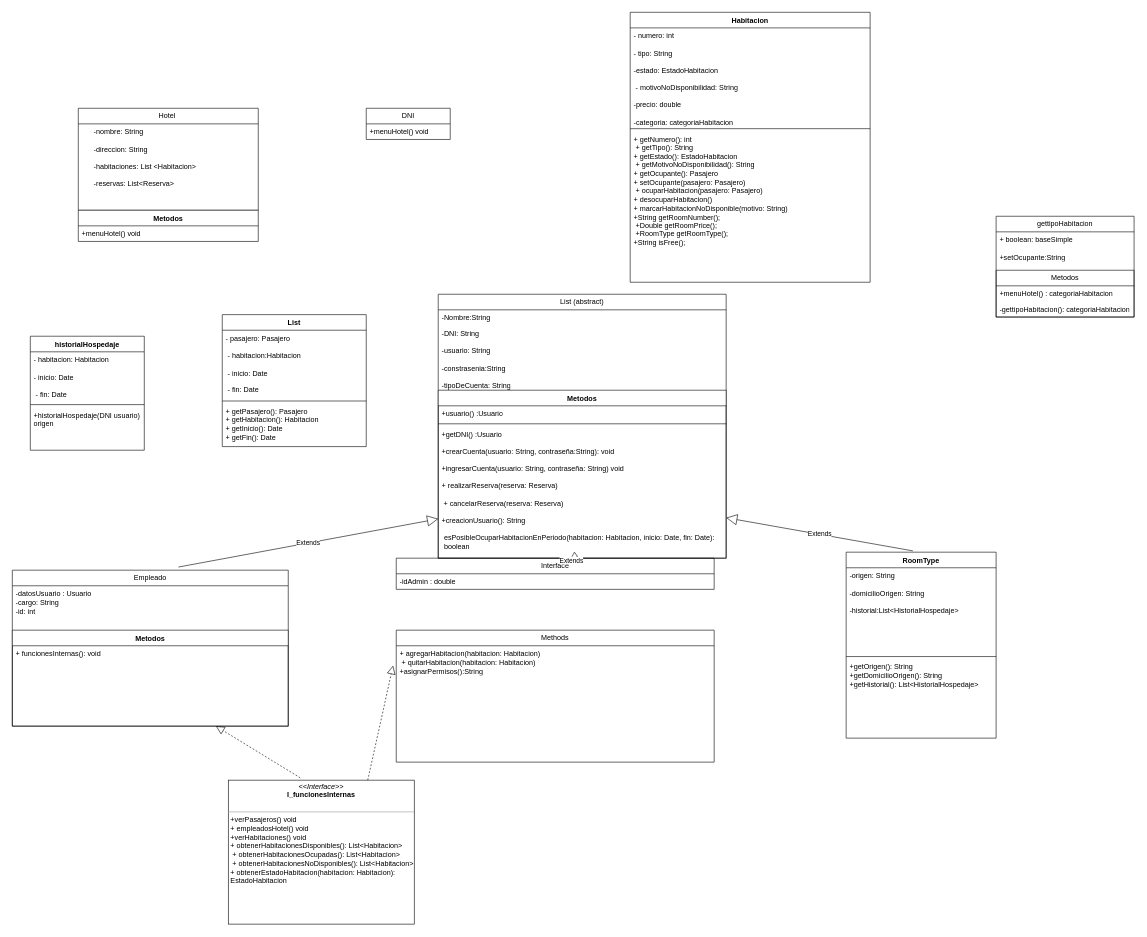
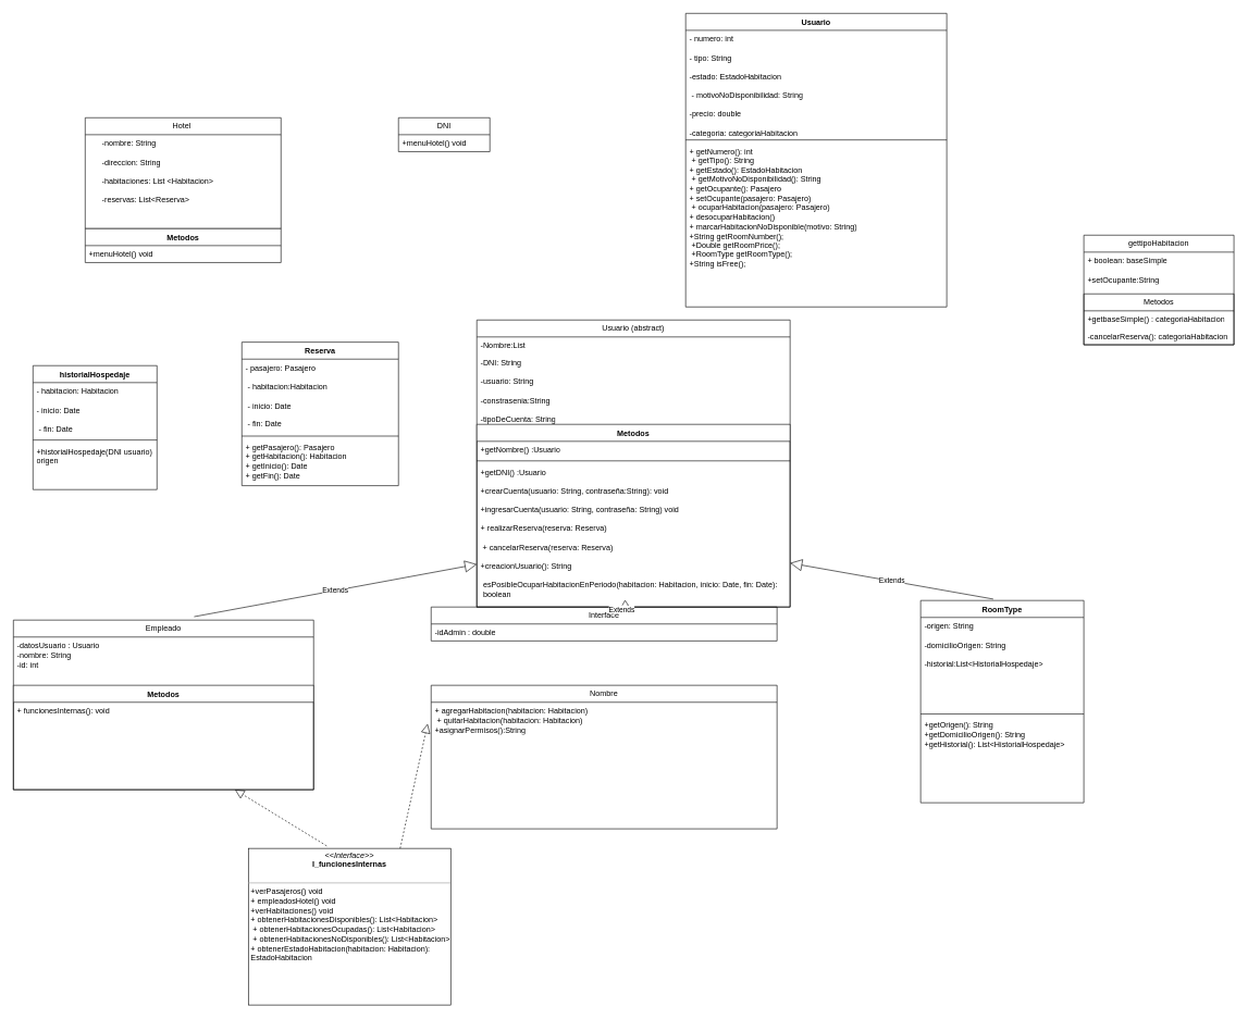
- <mxCell id="5" value="Habitacion" style="swimlane;fontStyle=1;align=center;verticalAlign=top;childLayout=stackLayout;horizontal=1;startSize=26;horizontalStack=0;resizeParent=1;resizeParentMax=0;resizeLast=0;collapsible=1;marginBottom=0;whiteSpace=wrap;html=1;" parent="1" vertex="1"><mxGeometry x="1050" y="20" width="400" height="450" as="geometry" /></mxCell>
+ <mxCell id="5" value="Usuario" style="swimlane;fontStyle=1;align=center;verticalAlign=top;childLayout=stackLayout;horizontal=1;startSize=26;horizontalStack=0;resizeParent=1;resizeParentMax=0;resizeLast=0;collapsible=1;marginBottom=0;whiteSpace=wrap;html=1;" parent="1" vertex="1"><mxGeometry x="1050" y="20" width="400" height="450" as="geometry" /></mxCell>
- <mxCell id="42" value="+menuHotel() : categoriaHabitacion" style="text;strokeColor=none;fillColor=none;align=left;verticalAlign=top;spacingLeft=4;spacingRight=4;overflow=hidden;rotatable=0;points=[[0,0.5],[1,0.5]];portConstraint=eastwest;whiteSpace=wrap;html=1;" parent="41" vertex="1"><mxGeometry y="26" width="230" height="26" as="geometry" /></mxCell>
+ <mxCell id="42" value="+getbaseSimple() : categoriaHabitacion" style="text;strokeColor=none;fillColor=none;align=left;verticalAlign=top;spacingLeft=4;spacingRight=4;overflow=hidden;rotatable=0;points=[[0,0.5],[1,0.5]];portConstraint=eastwest;whiteSpace=wrap;html=1;" parent="41" vertex="1"><mxGeometry y="26" width="230" height="26" as="geometry" /></mxCell>
- <mxCell id="29" value="List (abstract)" style="swimlane;fontStyle=0;childLayout=stackLayout;horizontal=1;startSize=26;fillColor=none;horizontalStack=0;resizeParent=1;resizeParentMax=0;resizeLast=0;collapsible=1;marginBottom=0;whiteSpace=wrap;html=1;" parent="1" vertex="1"><mxGeometry x="730" y="490" width="480" height="440" as="geometry" /></mxCell>
+ <mxCell id="29" value="Usuario (abstract)" style="swimlane;fontStyle=0;childLayout=stackLayout;horizontal=1;startSize=26;fillColor=none;horizontalStack=0;resizeParent=1;resizeParentMax=0;resizeLast=0;collapsible=1;marginBottom=0;whiteSpace=wrap;html=1;" parent="1" vertex="1"><mxGeometry x="730" y="490" width="480" height="440" as="geometry" /></mxCell>
- <mxCell id="43" value="-gettipoHabitacion(): categoriaHabitacion" style="text;strokeColor=none;fillColor=none;align=left;verticalAlign=top;spacingLeft=4;spacingRight=4;overflow=hidden;rotatable=0;points=[[0,0.5],[1,0.5]];portConstraint=eastwest;whiteSpace=wrap;html=1;" parent="41" vertex="1"><mxGeometry y="52" width="230" height="26" as="geometry" /></mxCell>
+ <mxCell id="43" value="-cancelarReserva(): categoriaHabitacion" style="text;strokeColor=none;fillColor=none;align=left;verticalAlign=top;spacingLeft=4;spacingRight=4;overflow=hidden;rotatable=0;points=[[0,0.5],[1,0.5]];portConstraint=eastwest;whiteSpace=wrap;html=1;" parent="41" vertex="1"><mxGeometry y="52" width="230" height="26" as="geometry" /></mxCell>
- <mxCell id="30" value="-Nombre:String" style="text;strokeColor=none;fillColor=none;align=left;verticalAlign=top;spacingLeft=4;spacingRight=4;overflow=hidden;rotatable=0;points=[[0,0.5],[1,0.5]];portConstraint=eastwest;whiteSpace=wrap;html=1;" parent="29" vertex="1"><mxGeometry y="26" width="480" height="26" as="geometry" /></mxCell>
+ <mxCell id="30" value="-Nombre:List" style="text;strokeColor=none;fillColor=none;align=left;verticalAlign=top;spacingLeft=4;spacingRight=4;overflow=hidden;rotatable=0;points=[[0,0.5],[1,0.5]];portConstraint=eastwest;whiteSpace=wrap;html=1;" parent="29" vertex="1"><mxGeometry y="26" width="480" height="26" as="geometry" /></mxCell>
- <mxCell id="9" value="List" style="swimlane;fontStyle=1;align=center;verticalAlign=top;childLayout=stackLayout;horizontal=1;startSize=26;horizontalStack=0;resizeParent=1;resizeParentMax=0;resizeLast=0;collapsible=1;marginBottom=0;whiteSpace=wrap;html=1;" parent="1" vertex="1"><mxGeometry x="370" y="524" width="240" height="220" as="geometry" /></mxCell>
+ <mxCell id="9" value="Reserva" style="swimlane;fontStyle=1;align=center;verticalAlign=top;childLayout=stackLayout;horizontal=1;startSize=26;horizontalStack=0;resizeParent=1;resizeParentMax=0;resizeLast=0;collapsible=1;marginBottom=0;whiteSpace=wrap;html=1;" parent="1" vertex="1"><mxGeometry x="370" y="524" width="240" height="220" as="geometry" /></mxCell>
- <mxCell id="33" value="+usuario() :Usuario" style="text;strokeColor=none;fillColor=none;align=left;verticalAlign=top;spacingLeft=4;spacingRight=4;overflow=hidden;rotatable=0;points=[[0,0.5],[1,0.5]];portConstraint=eastwest;whiteSpace=wrap;html=1;" parent="32" vertex="1"><mxGeometry y="26" width="480" height="26" as="geometry" /></mxCell>
+ <mxCell id="33" value="+getNombre() :Usuario" style="text;strokeColor=none;fillColor=none;align=left;verticalAlign=top;spacingLeft=4;spacingRight=4;overflow=hidden;rotatable=0;points=[[0,0.5],[1,0.5]];portConstraint=eastwest;whiteSpace=wrap;html=1;" parent="32" vertex="1"><mxGeometry y="26" width="480" height="26" as="geometry" /></mxCell>
- <mxCell id="24" value="-datosUsuario : Usuario&lt;br&gt;-cargo: String&lt;br&gt;-id: int" style="text;strokeColor=none;fillColor=none;align=left;verticalAlign=top;spacingLeft=4;spacingRight=4;overflow=hidden;rotatable=0;points=[[0,0.5],[1,0.5]];portConstraint=eastwest;whiteSpace=wrap;html=1;" parent="23" vertex="1"><mxGeometry y="26" width="460" height="74" as="geometry" /></mxCell>
+ <mxCell id="24" value="-datosUsuario : Usuario&lt;br&gt;-nombre: String&lt;br&gt;-id: int" style="text;strokeColor=none;fillColor=none;align=left;verticalAlign=top;spacingLeft=4;spacingRight=4;overflow=hidden;rotatable=0;points=[[0,0.5],[1,0.5]];portConstraint=eastwest;whiteSpace=wrap;html=1;" parent="23" vertex="1"><mxGeometry y="26" width="460" height="74" as="geometry" /></mxCell>
- <mxCell id="3" value="Methods" style="swimlane;fontStyle=0;childLayout=stackLayout;horizontal=1;startSize=26;fillColor=none;horizontalStack=0;resizeParent=1;resizeParentMax=0;resizeLast=0;collapsible=1;marginBottom=0;whiteSpace=wrap;html=1;" parent="1" vertex="1"><mxGeometry x="660" y="1050" width="530" height="220" as="geometry" /></mxCell>
+ <mxCell id="3" value="Nombre" style="swimlane;fontStyle=0;childLayout=stackLayout;horizontal=1;startSize=26;fillColor=none;horizontalStack=0;resizeParent=1;resizeParentMax=0;resizeLast=0;collapsible=1;marginBottom=0;whiteSpace=wrap;html=1;" parent="1" vertex="1"><mxGeometry x="660" y="1050" width="530" height="220" as="geometry" /></mxCell>
